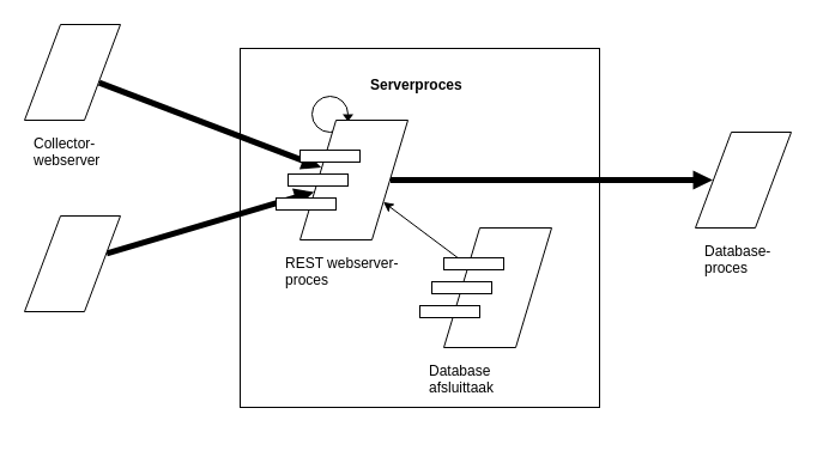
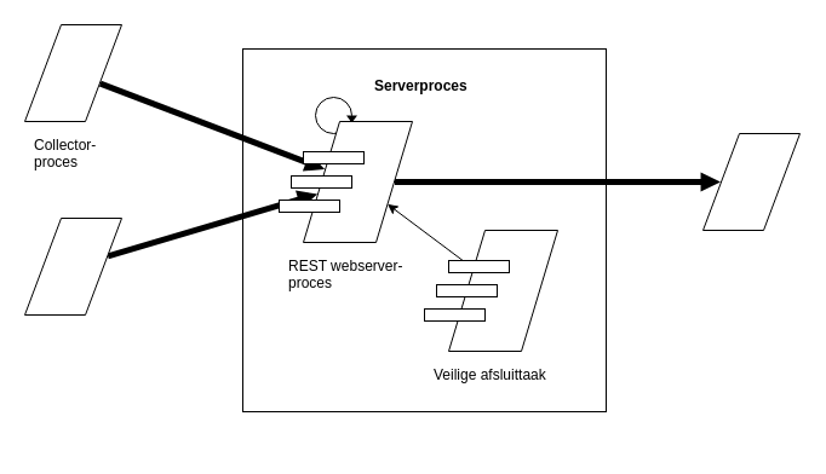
- <mxCell id="12" value="Collector-webserver" style="text;html=1;strokeColor=none;fillColor=none;align=left;verticalAlign=top;whiteSpace=wrap;rounded=0;spacing=8;" parent="1" vertex="1"><mxGeometry x="20" y="100" width="80" height="80" as="geometry" /></mxCell>
+ <mxCell id="12" value="Collector-proces" style="text;html=1;strokeColor=none;fillColor=none;align=left;verticalAlign=top;whiteSpace=wrap;rounded=0;spacing=8;" parent="1" vertex="1"><mxGeometry x="20" y="100" width="80" height="80" as="geometry" /></mxCell>
- <mxCell id="13" value="Database-proces" style="text;html=1;strokeColor=none;fillColor=none;align=left;verticalAlign=top;whiteSpace=wrap;rounded=0;spacing=8;" parent="1" vertex="1"><mxGeometry x="580" y="190" width="80" height="80" as="geometry" /></mxCell>
- <mxCell id="10" value="Database afsluittaak" style="text;html=1;strokeColor=none;fillColor=none;align=left;verticalAlign=top;whiteSpace=wrap;rounded=0;spacing=8;" parent="1" vertex="1"><mxGeometry x="350" y="290" width="110" height="80" as="geometry" /></mxCell>
+ <mxCell id="10" value="Veilige afsluittaak" style="text;html=1;strokeColor=none;fillColor=none;align=left;verticalAlign=top;whiteSpace=wrap;rounded=0;spacing=8;" parent="1" vertex="1"><mxGeometry x="350" y="290" width="110" height="80" as="geometry" /></mxCell>
